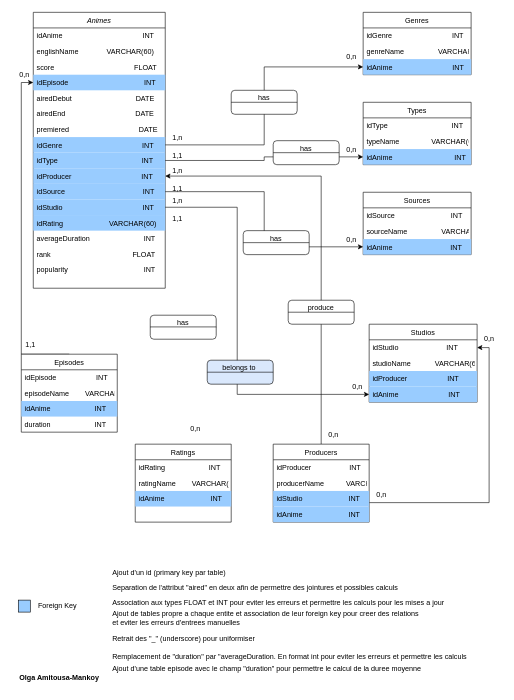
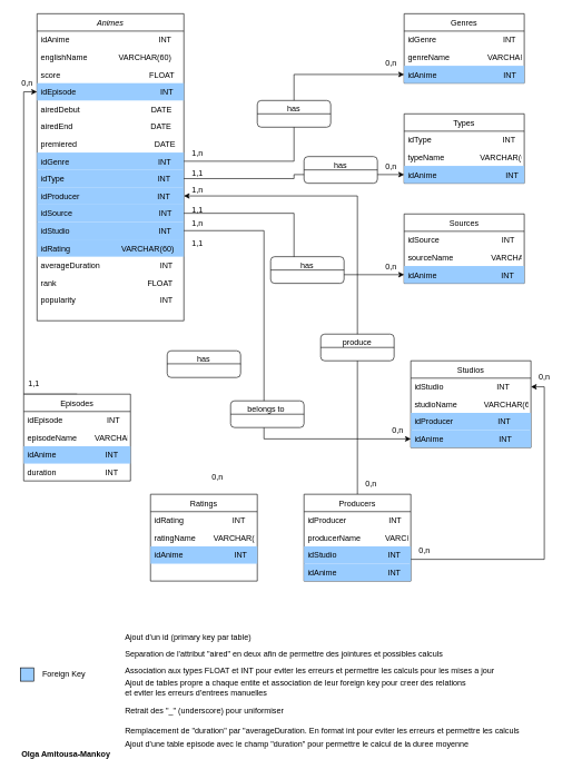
- <mxCell id="59" value="&lt;div&gt;belongs to&amp;nbsp;&lt;/div&gt;&lt;div&gt;&lt;br&gt;&lt;/div&gt;" style="rounded=1;whiteSpace=wrap;html=1;fillColor=#dae8fc;" parent="1" vertex="1"><mxGeometry x="345" y="600" width="110" height="40" as="geometry" /></mxCell>
+ <mxCell id="59" value="&lt;div&gt;belongs to&amp;nbsp;&lt;/div&gt;&lt;div&gt;&lt;br&gt;&lt;/div&gt;" style="rounded=1;whiteSpace=wrap;html=1;" parent="1" vertex="1"><mxGeometry x="345" y="600" width="110" height="40" as="geometry" /></mxCell>
